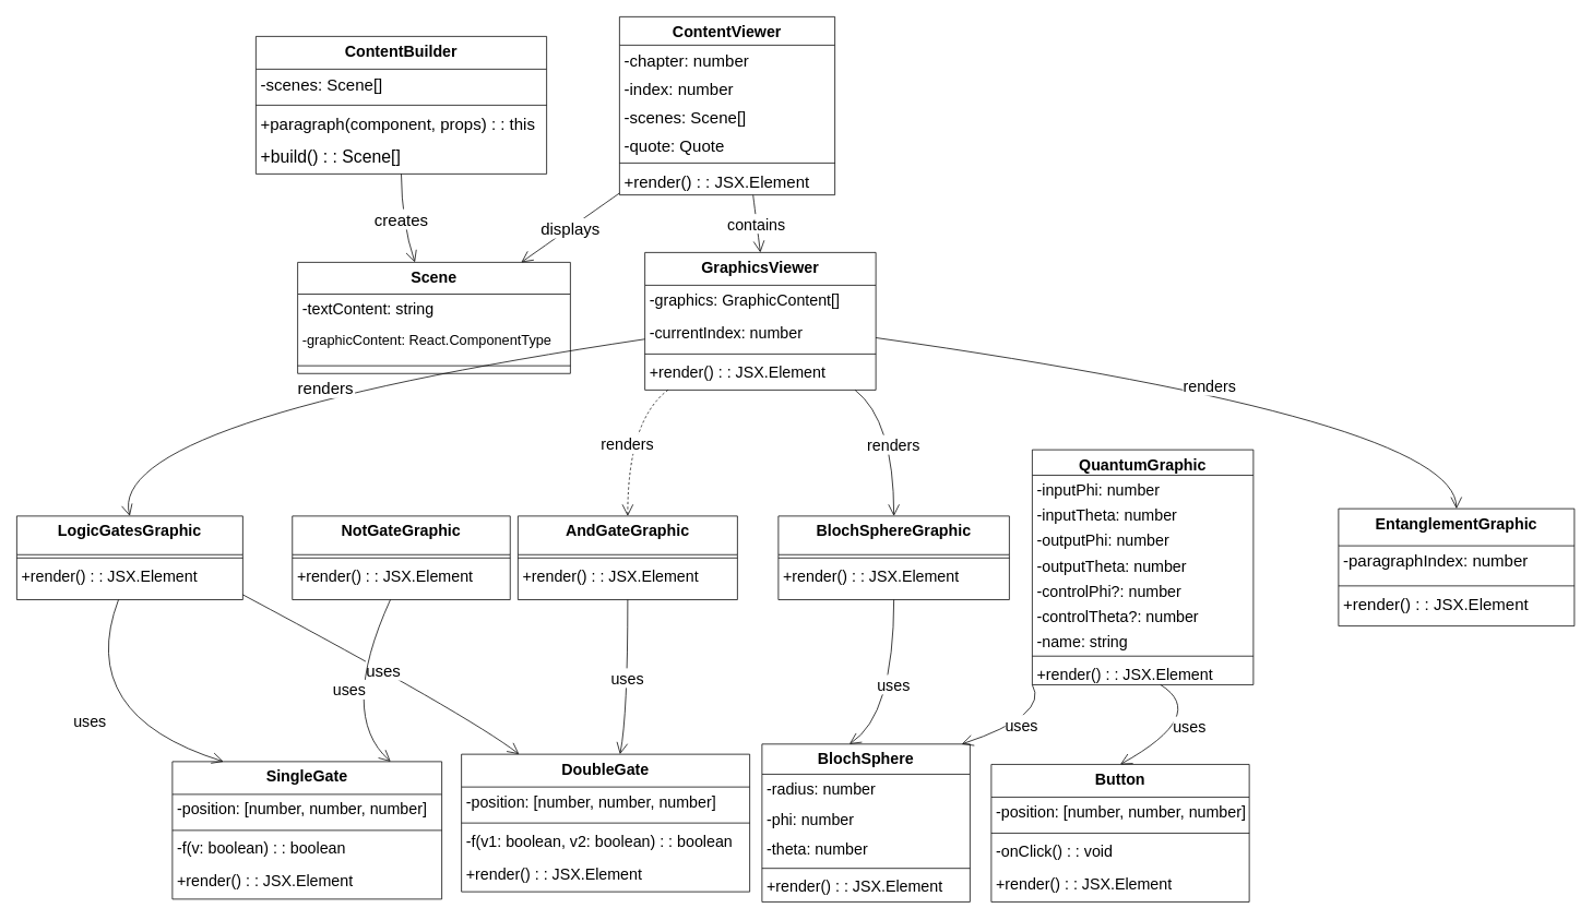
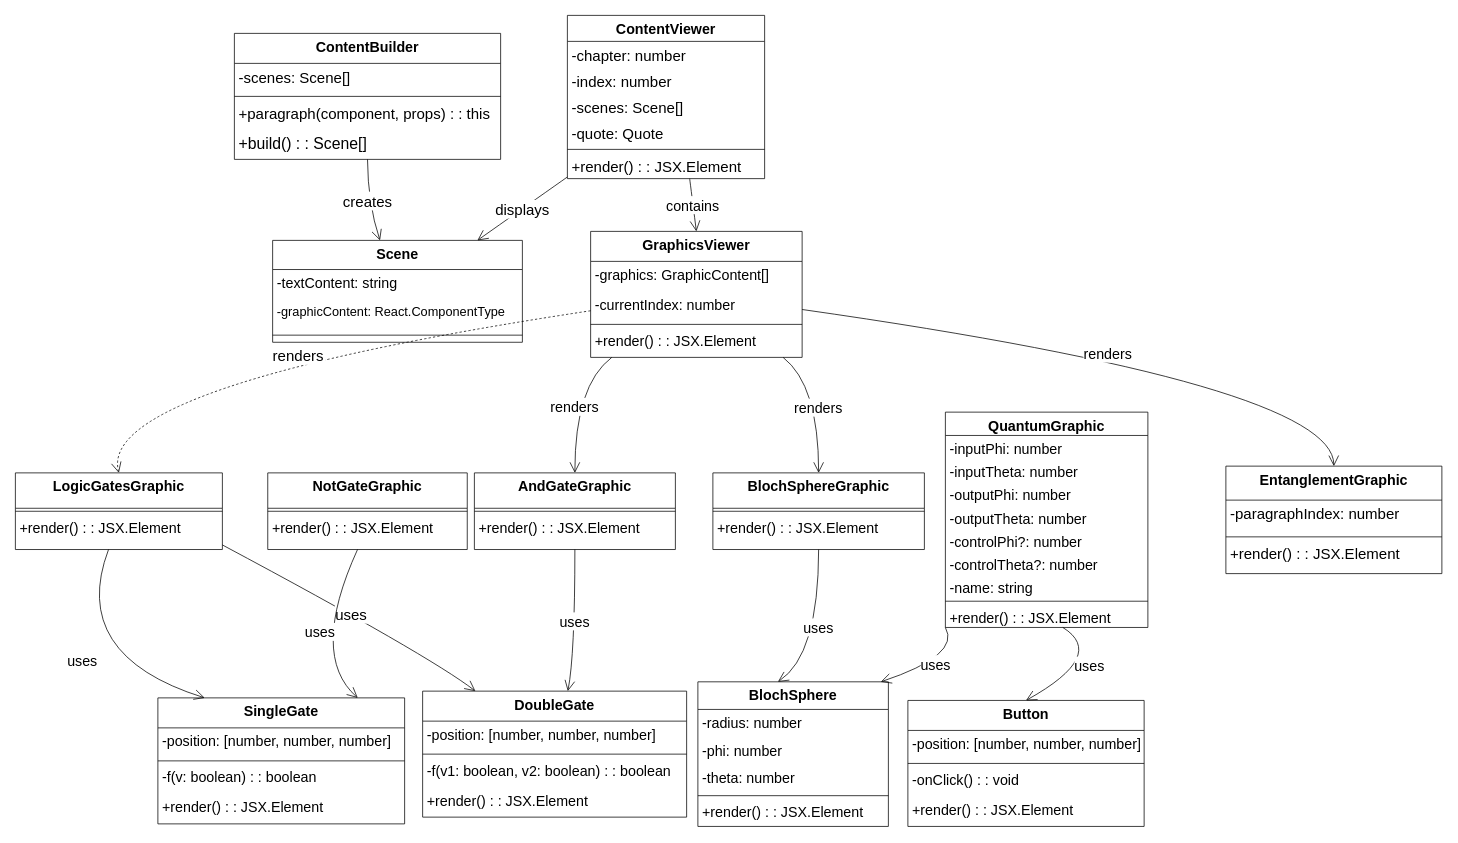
- <mxCell id="73" value="renders" style="curved=1;startArrow=none;endArrow=open;endSize=12;exitX=0;exitY=0.63;entryX=0.5;entryY=0;rounded=0;fontSize=20;" edge="1" parent="1" source="18" target="23"><mxGeometry relative="1" as="geometry"><Array as="points"><mxPoint x="128" y="513" /></Array></mxGeometry></mxCell>
+ <mxCell id="73" value="renders" style="curved=1;startArrow=none;endArrow=open;endSize=12;exitX=0;exitY=0.63;entryX=0.5;entryY=0;rounded=0;fontSize=20;dashed=1;" edge="1" parent="1" source="18" target="23"><mxGeometry relative="1" as="geometry"><Array as="points"><mxPoint x="128" y="513" /></Array></mxGeometry></mxCell>
- <mxCell id="74" value="renders" style="curved=1;startArrow=none;endArrow=open;endSize=12;exitX=0.1;exitY=1;entryX=0.5;entryY=0;rounded=0;fontSize=19;dashed=1;" edge="1" parent="1" source="18" target="29"><mxGeometry x="0.008" relative="1" as="geometry"><Array as="points"><mxPoint x="766" y="513" /></Array><mxPoint as="offset" /></mxGeometry></mxCell>
+ <mxCell id="74" value="renders" style="curved=1;startArrow=none;endArrow=open;endSize=12;exitX=0.1;exitY=1;entryX=0.5;entryY=0;rounded=0;fontSize=19;" edge="1" parent="1" source="18" target="29"><mxGeometry x="0.008" relative="1" as="geometry"><Array as="points"><mxPoint x="766" y="513" /></Array><mxPoint as="offset" /></mxGeometry></mxCell>
